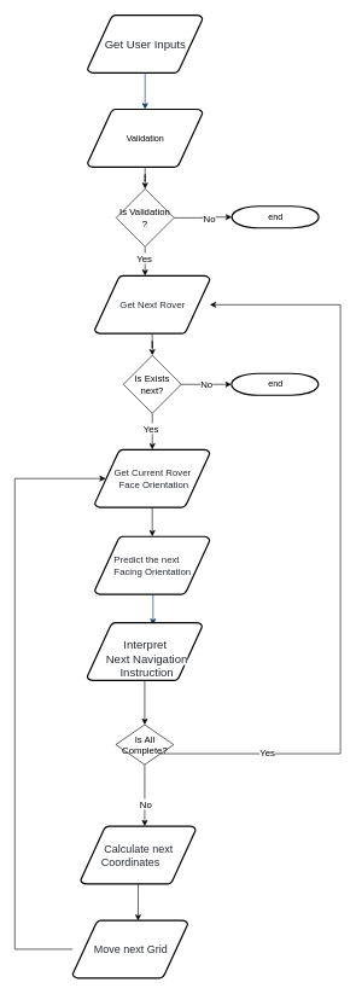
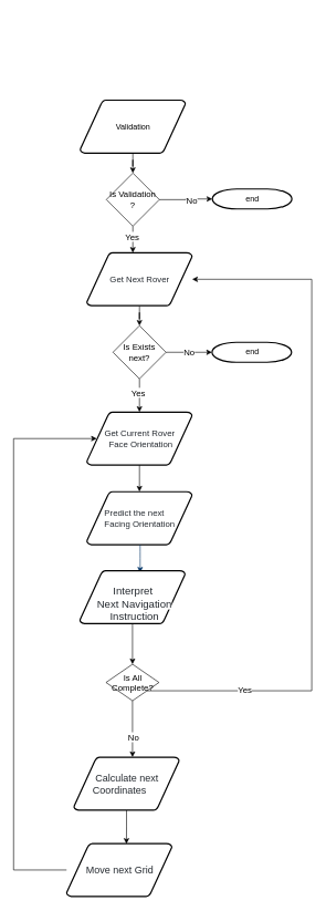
- <mxCell id="2" value="&lt;span style=&quot;color: rgb(36 , 41 , 47) ; font-family: , &amp;#34;blinkmacsystemfont&amp;#34; , &amp;#34;segoe ui&amp;#34; , &amp;#34;helvetica&amp;#34; , &amp;#34;arial&amp;#34; , sans-serif , &amp;#34;apple color emoji&amp;#34; , &amp;#34;segoe ui emoji&amp;#34; ; font-size: 16px ; text-align: left ; background-color: rgb(255 , 255 , 255)&quot;&gt;Get User Inputs&lt;/span&gt;" style="shape=mxgraph.flowchart.data;strokeWidth=2;gradientColor=none;gradientDirection=north;fontStyle=0;html=1;" parent="1" vertex="1"><mxGeometry x="120.5" y="20" width="159" height="80" as="geometry" /></mxCell>
- <mxCell id="7" style="fontStyle=1;strokeColor=#003366;strokeWidth=1;html=1;" parent="1" source="2" target="6" edge="1"><mxGeometry relative="1" as="geometry" /></mxCell>
